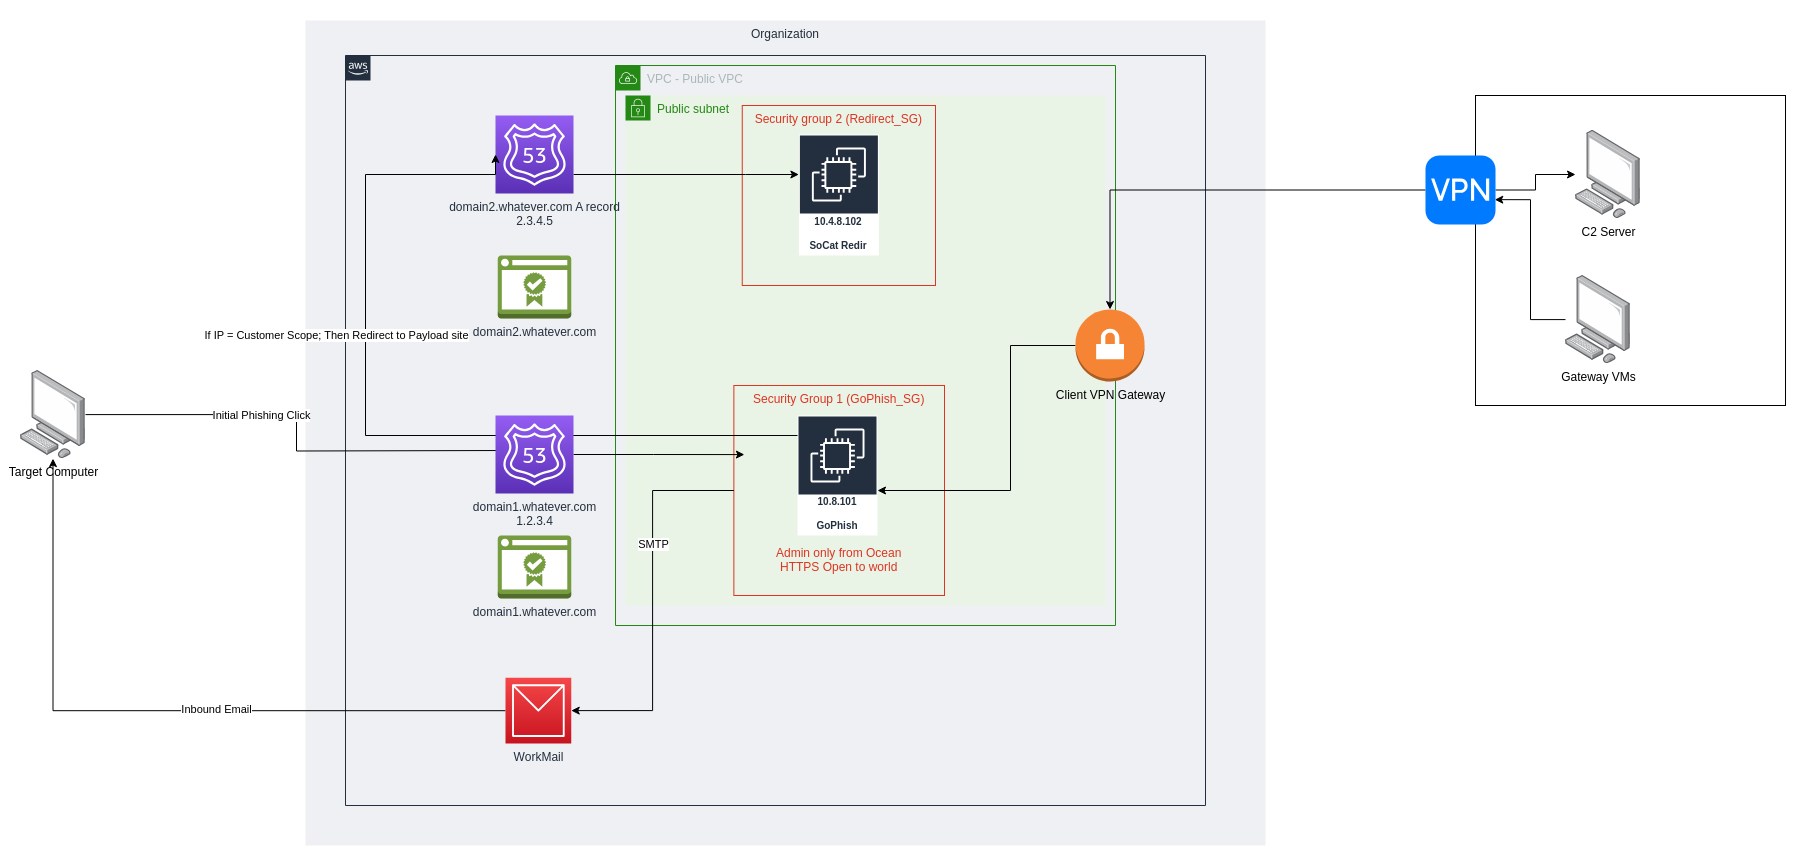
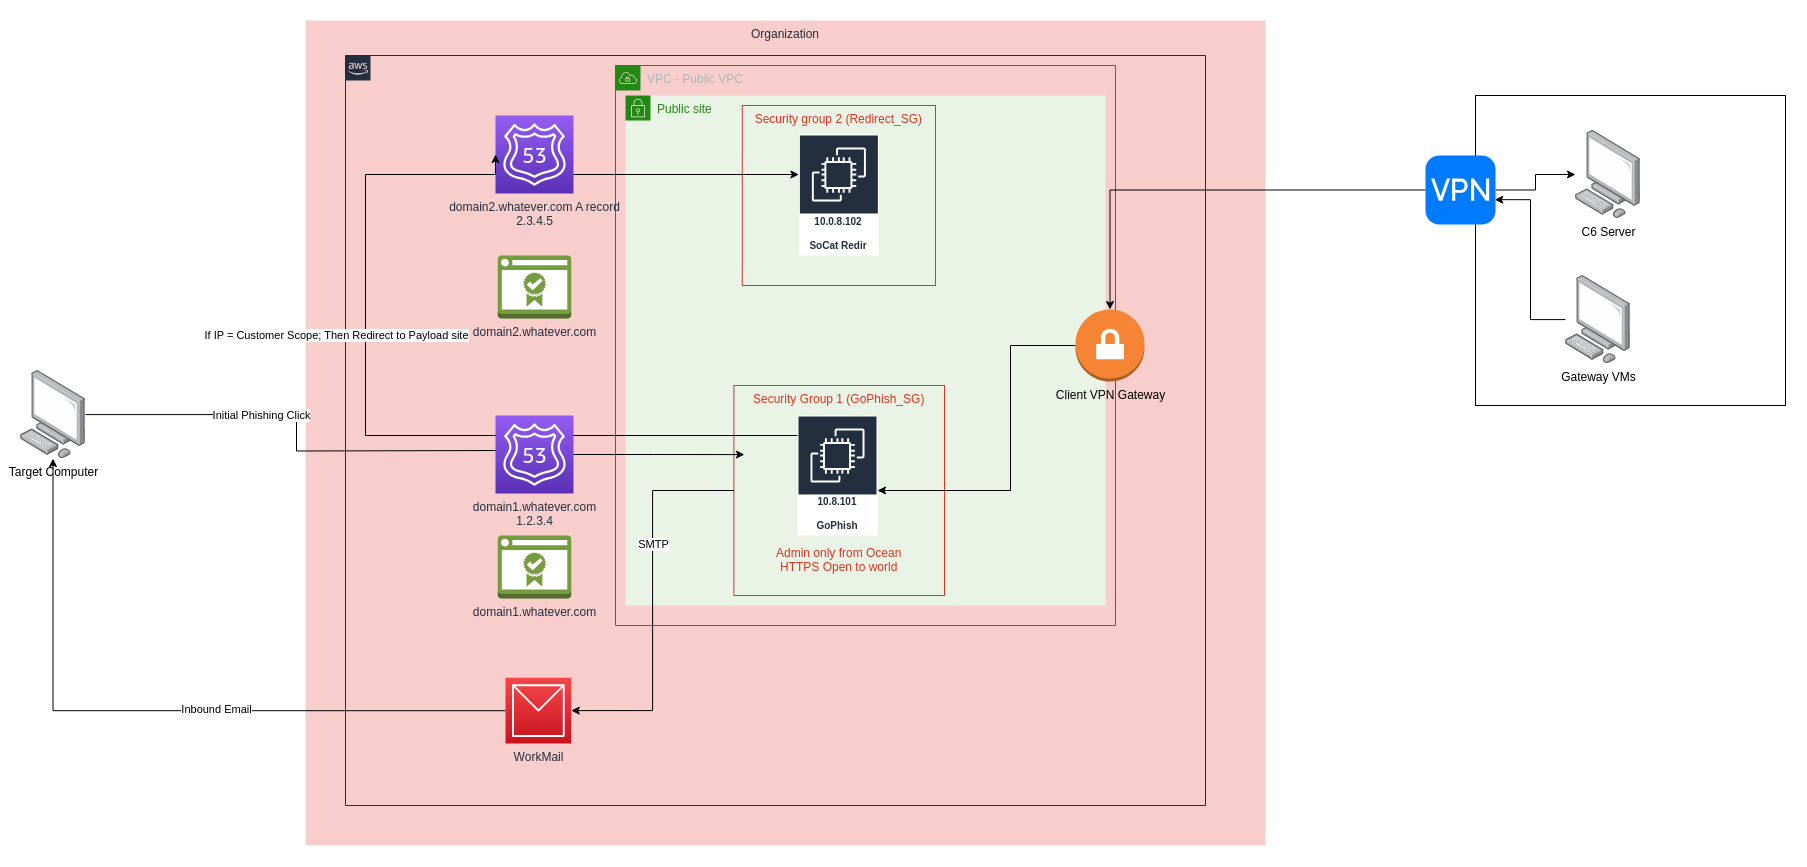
- <mxCell id="2" value="Organization" style="fillColor=#EFF0F3;strokeColor=none;dashed=0;verticalAlign=top;fontStyle=0;fontColor=#232F3D;" parent="1" vertex="1"><mxGeometry x="305" y="20" width="960" height="825" as="geometry" /></mxCell>
+ <mxCell id="2" value="Organization" style="fillColor=#f8cecc;strokeColor=none;dashed=0;verticalAlign=top;fontStyle=0;fontColor=#232F3D;" parent="1" vertex="1"><mxGeometry x="305" y="20" width="960" height="825" as="geometry" /></mxCell>
- <mxCell id="5" value="Public subnet" style="points=[[0,0],[0.25,0],[0.5,0],[0.75,0],[1,0],[1,0.25],[1,0.5],[1,0.75],[1,1],[0.75,1],[0.5,1],[0.25,1],[0,1],[0,0.75],[0,0.5],[0,0.25]];outlineConnect=0;gradientColor=none;html=1;whiteSpace=wrap;fontSize=12;fontStyle=0;shape=mxgraph.aws4.group;grIcon=mxgraph.aws4.group_security_group;grStroke=0;strokeColor=#248814;fillColor=#E9F3E6;verticalAlign=top;align=left;spacingLeft=30;fontColor=#248814;dashed=0;" parent="1" vertex="1"><mxGeometry x="625" y="95" width="480" height="510" as="geometry" /></mxCell>
+ <mxCell id="5" value="Public site" style="points=[[0,0],[0.25,0],[0.5,0],[0.75,0],[1,0],[1,0.25],[1,0.5],[1,0.75],[1,1],[0.75,1],[0.5,1],[0.25,1],[0,1],[0,0.75],[0,0.5],[0,0.25]];outlineConnect=0;gradientColor=none;html=1;whiteSpace=wrap;fontSize=12;fontStyle=0;shape=mxgraph.aws4.group;grIcon=mxgraph.aws4.group_security_group;grStroke=0;strokeColor=#248814;fillColor=#E9F3E6;verticalAlign=top;align=left;spacingLeft=30;fontColor=#248814;dashed=0;" parent="1" vertex="1"><mxGeometry x="625" y="95" width="480" height="510" as="geometry" /></mxCell>
- <mxCell id="32" value="C2 Server" style="points=[];aspect=fixed;html=1;align=center;shadow=0;dashed=0;image;image=img/lib/allied_telesis/computer_and_terminals/Personal_Computer.svg;" parent="1" vertex="1"><mxGeometry x="1575" y="129.91" width="65" height="88.09" as="geometry" /></mxCell>
+ <mxCell id="32" value="C6 Server" style="points=[];aspect=fixed;html=1;align=center;shadow=0;dashed=0;image;image=img/lib/allied_telesis/computer_and_terminals/Personal_Computer.svg;" parent="1" vertex="1"><mxGeometry x="1575" y="129.91" width="65" height="88.09" as="geometry" /></mxCell>
- <mxCell id="9" value="10.4.8.102&lt;br&gt;&lt;br&gt;SoCat Redir" style="outlineConnect=0;fontColor=#232F3E;gradientColor=none;strokeColor=#ffffff;fillColor=#232F3E;dashed=0;verticalLabelPosition=middle;verticalAlign=bottom;align=center;html=1;whiteSpace=wrap;fontSize=10;fontStyle=1;spacing=3;shape=mxgraph.aws4.productIcon;prIcon=mxgraph.aws4.ec2;" parent="1" vertex="1"><mxGeometry x="798.38" y="134" width="80" height="121" as="geometry" /></mxCell>
+ <mxCell id="9" value="10.0.8.102&lt;br&gt;&lt;br&gt;SoCat Redir" style="outlineConnect=0;fontColor=#232F3E;gradientColor=none;strokeColor=#ffffff;fillColor=#232F3E;dashed=0;verticalLabelPosition=middle;verticalAlign=bottom;align=center;html=1;whiteSpace=wrap;fontSize=10;fontStyle=1;spacing=3;shape=mxgraph.aws4.productIcon;prIcon=mxgraph.aws4.ec2;" parent="1" vertex="1"><mxGeometry x="798.38" y="134" width="80" height="121" as="geometry" /></mxCell>
